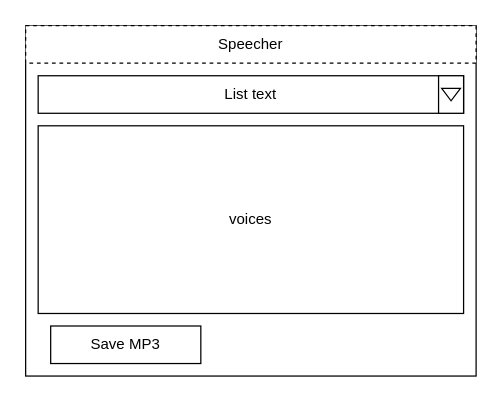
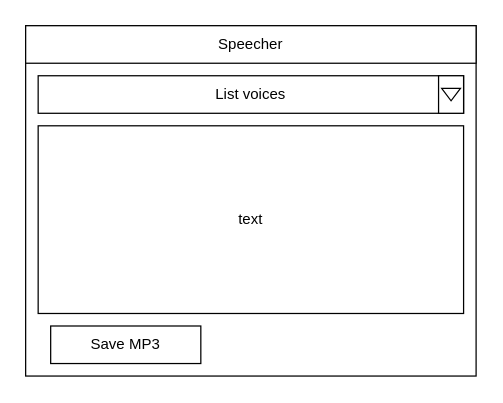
- <mxCell id="3" value="Speecher" style="rounded=0;whiteSpace=wrap;html=1;dashed=1;" vertex="1" parent="1"><mxGeometry x="20" y="20" width="360" height="30" as="geometry" /></mxCell>
+ <mxCell id="3" value="Speecher" style="rounded=0;whiteSpace=wrap;html=1;" vertex="1" parent="1"><mxGeometry x="20" y="20" width="360" height="30" as="geometry" /></mxCell>
- <mxCell id="4" value="List text" style="rounded=0;whiteSpace=wrap;html=1;" vertex="1" parent="1"><mxGeometry x="30" y="60" width="340" height="30" as="geometry" /></mxCell>
+ <mxCell id="4" value="List voices" style="rounded=0;whiteSpace=wrap;html=1;" vertex="1" parent="1"><mxGeometry x="30" y="60" width="340" height="30" as="geometry" /></mxCell>
- <mxCell id="6" value="voices" style="rounded=0;whiteSpace=wrap;html=1;" vertex="1" parent="1"><mxGeometry x="30" y="100" width="340" height="150" as="geometry" /></mxCell>
+ <mxCell id="6" value="text" style="rounded=0;whiteSpace=wrap;html=1;" vertex="1" parent="1"><mxGeometry x="30" y="100" width="340" height="150" as="geometry" /></mxCell>
